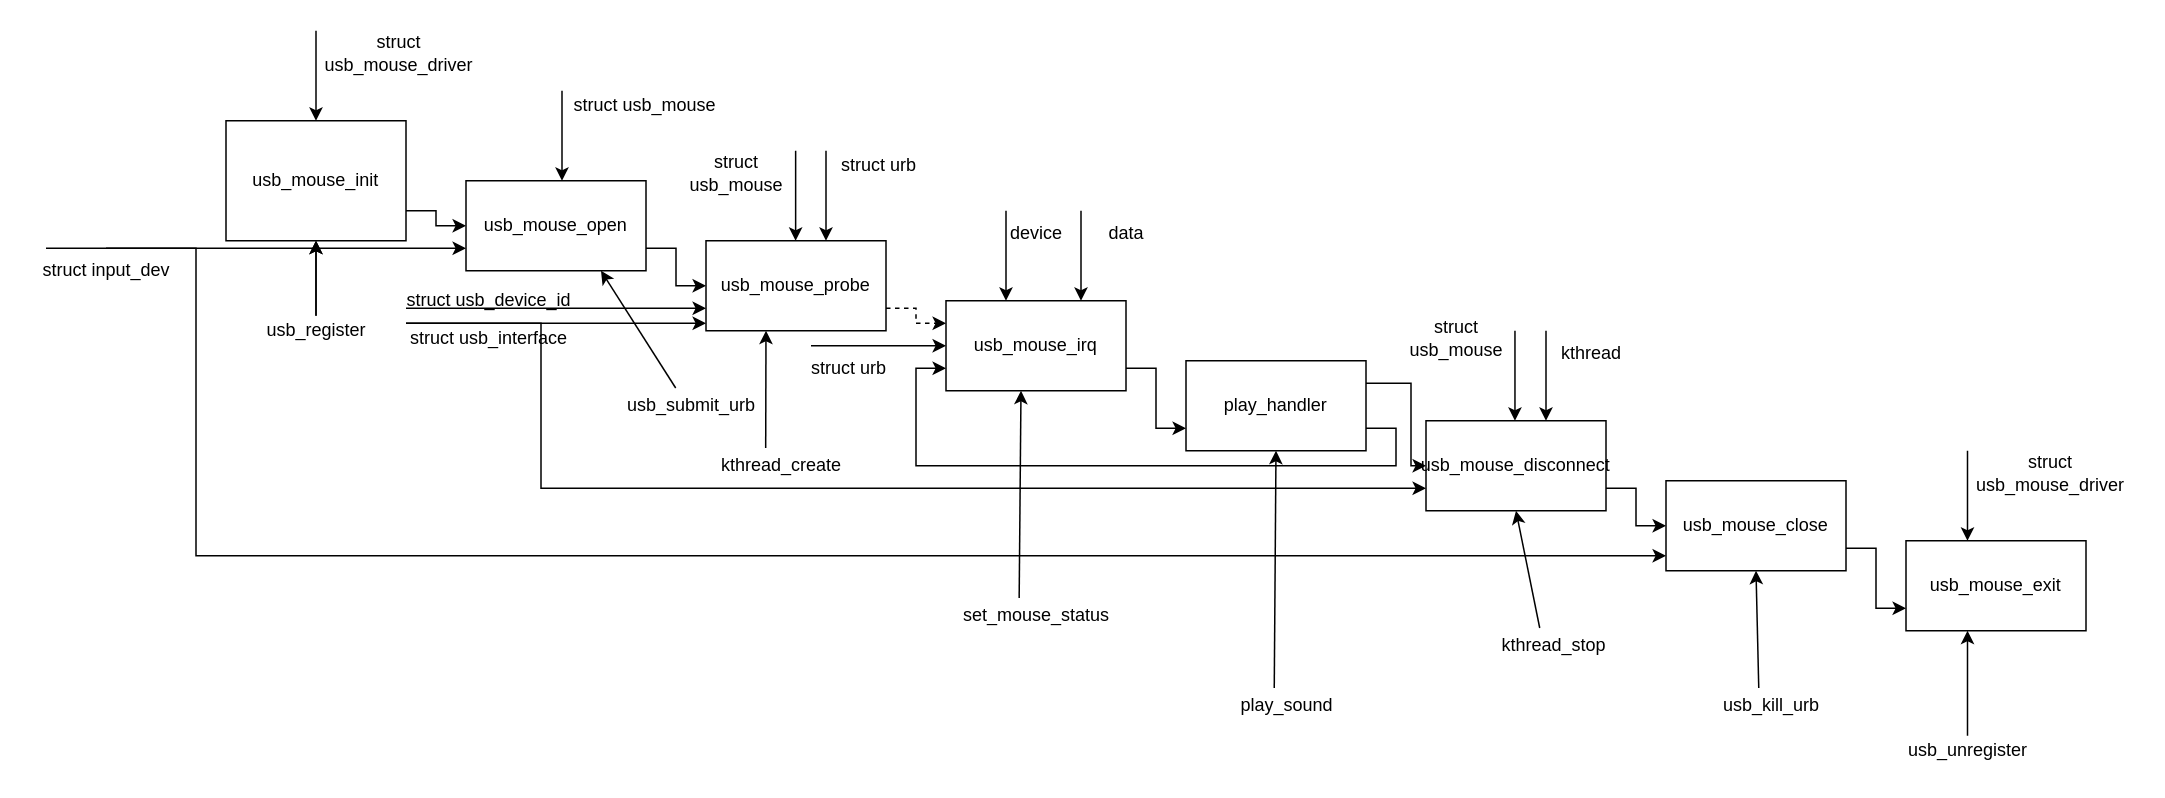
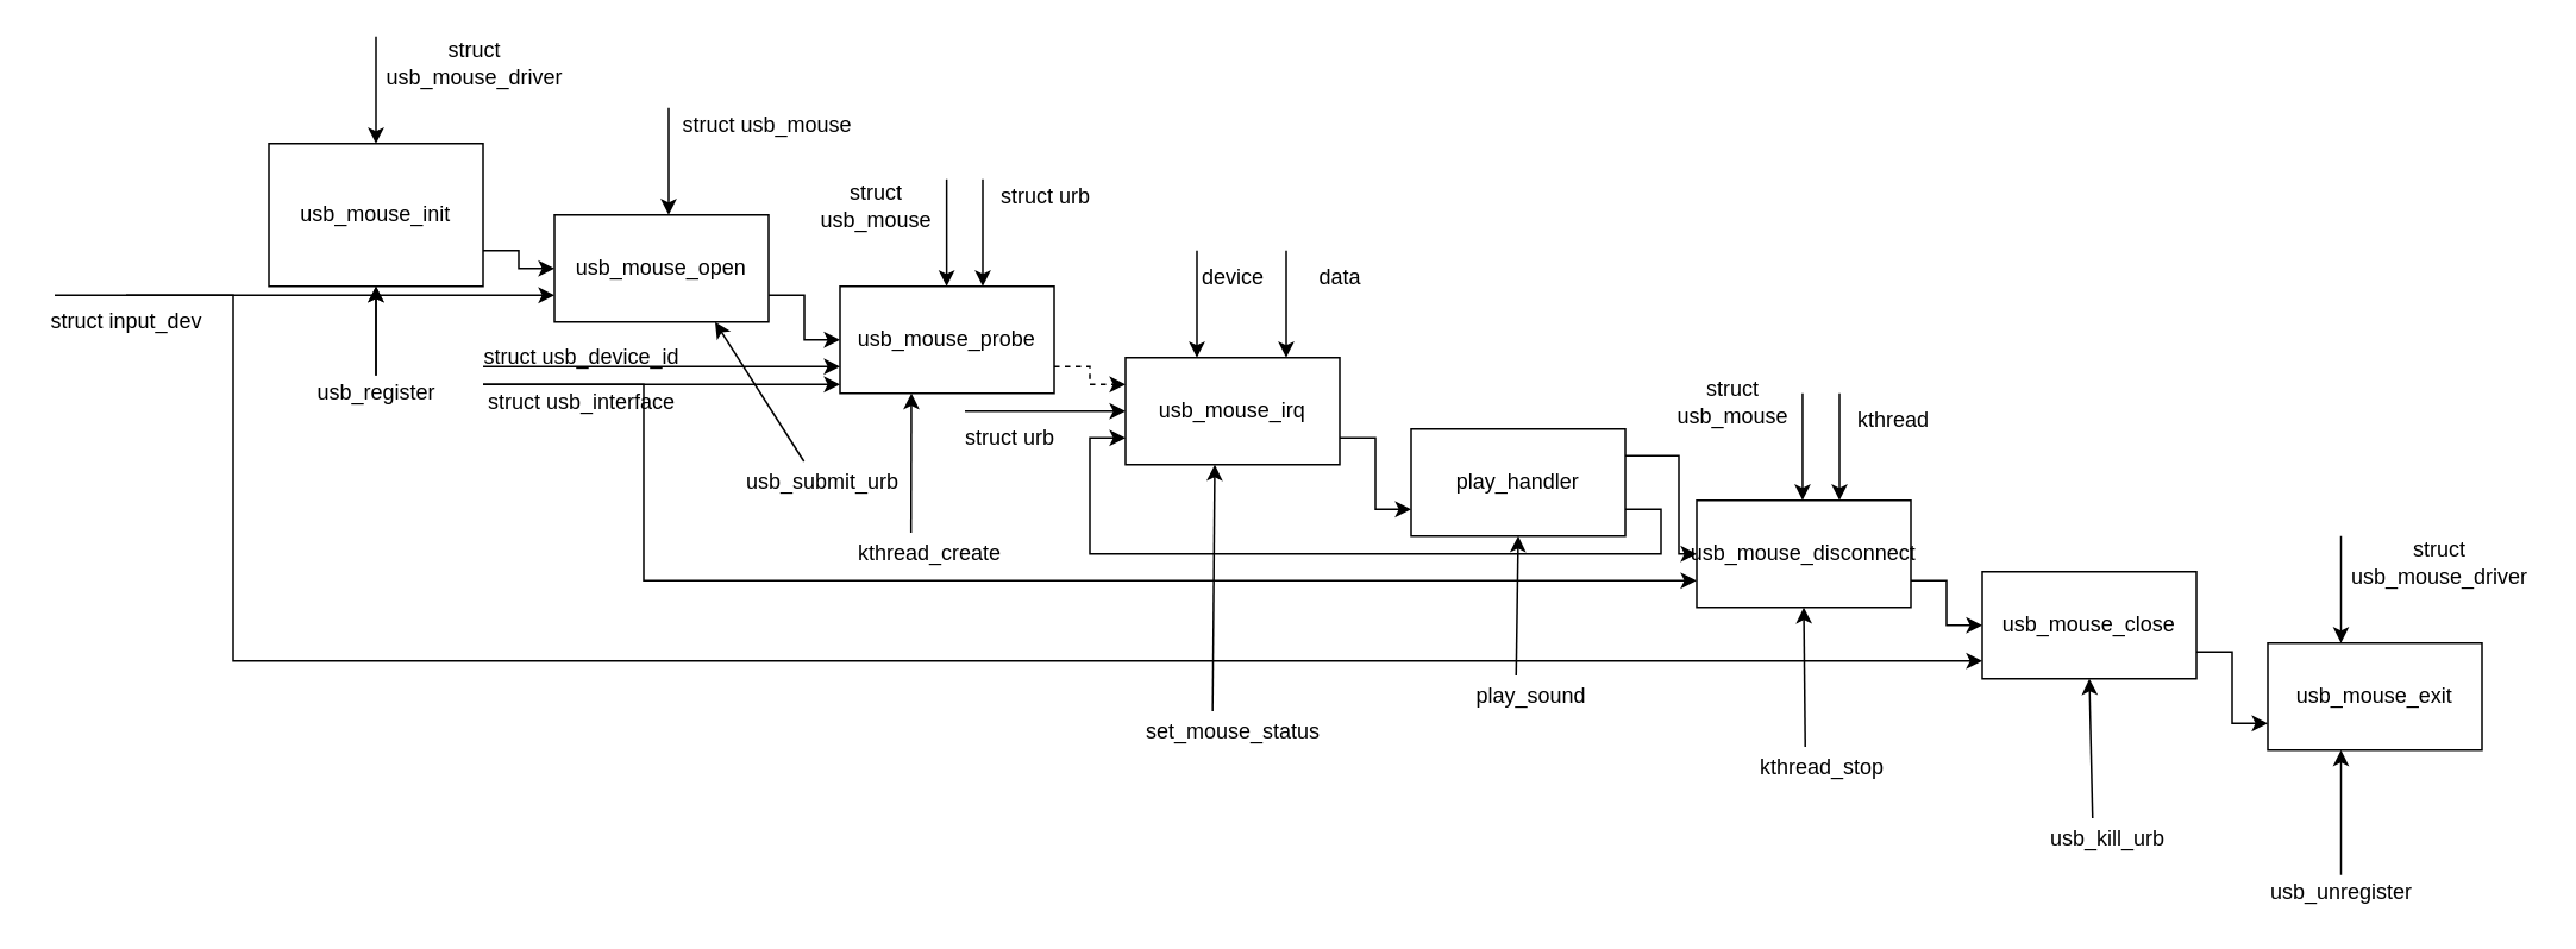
- <mxCell id="58" value="kthread_stop" style="text;html=1;align=center;verticalAlign=middle;resizable=0;points=[];autosize=1;strokeColor=none;fillColor=none;" vertex="1" parent="1"><mxGeometry x="990" y="420" width="90" height="20" as="geometry" /></mxCell>
+ <mxCell id="58" value="kthread_stop" style="text;html=1;align=center;verticalAlign=middle;resizable=0;points=[];autosize=1;strokeColor=none;fillColor=none;" vertex="1" parent="1"><mxGeometry x="975" y="420" width="90" height="20" as="geometry" /></mxCell>
- <mxCell id="56" value="play_sound" style="text;html=1;align=center;verticalAlign=middle;resizable=0;points=[];autosize=1;strokeColor=none;fillColor=none;" vertex="1" parent="1"><mxGeometry x="817" y="460" width="80" height="20" as="geometry" /></mxCell>
+ <mxCell id="56" value="play_sound" style="text;html=1;align=center;verticalAlign=middle;resizable=0;points=[];autosize=1;strokeColor=none;fillColor=none;" vertex="1" parent="1"><mxGeometry x="817" y="380" width="80" height="20" as="geometry" /></mxCell>
